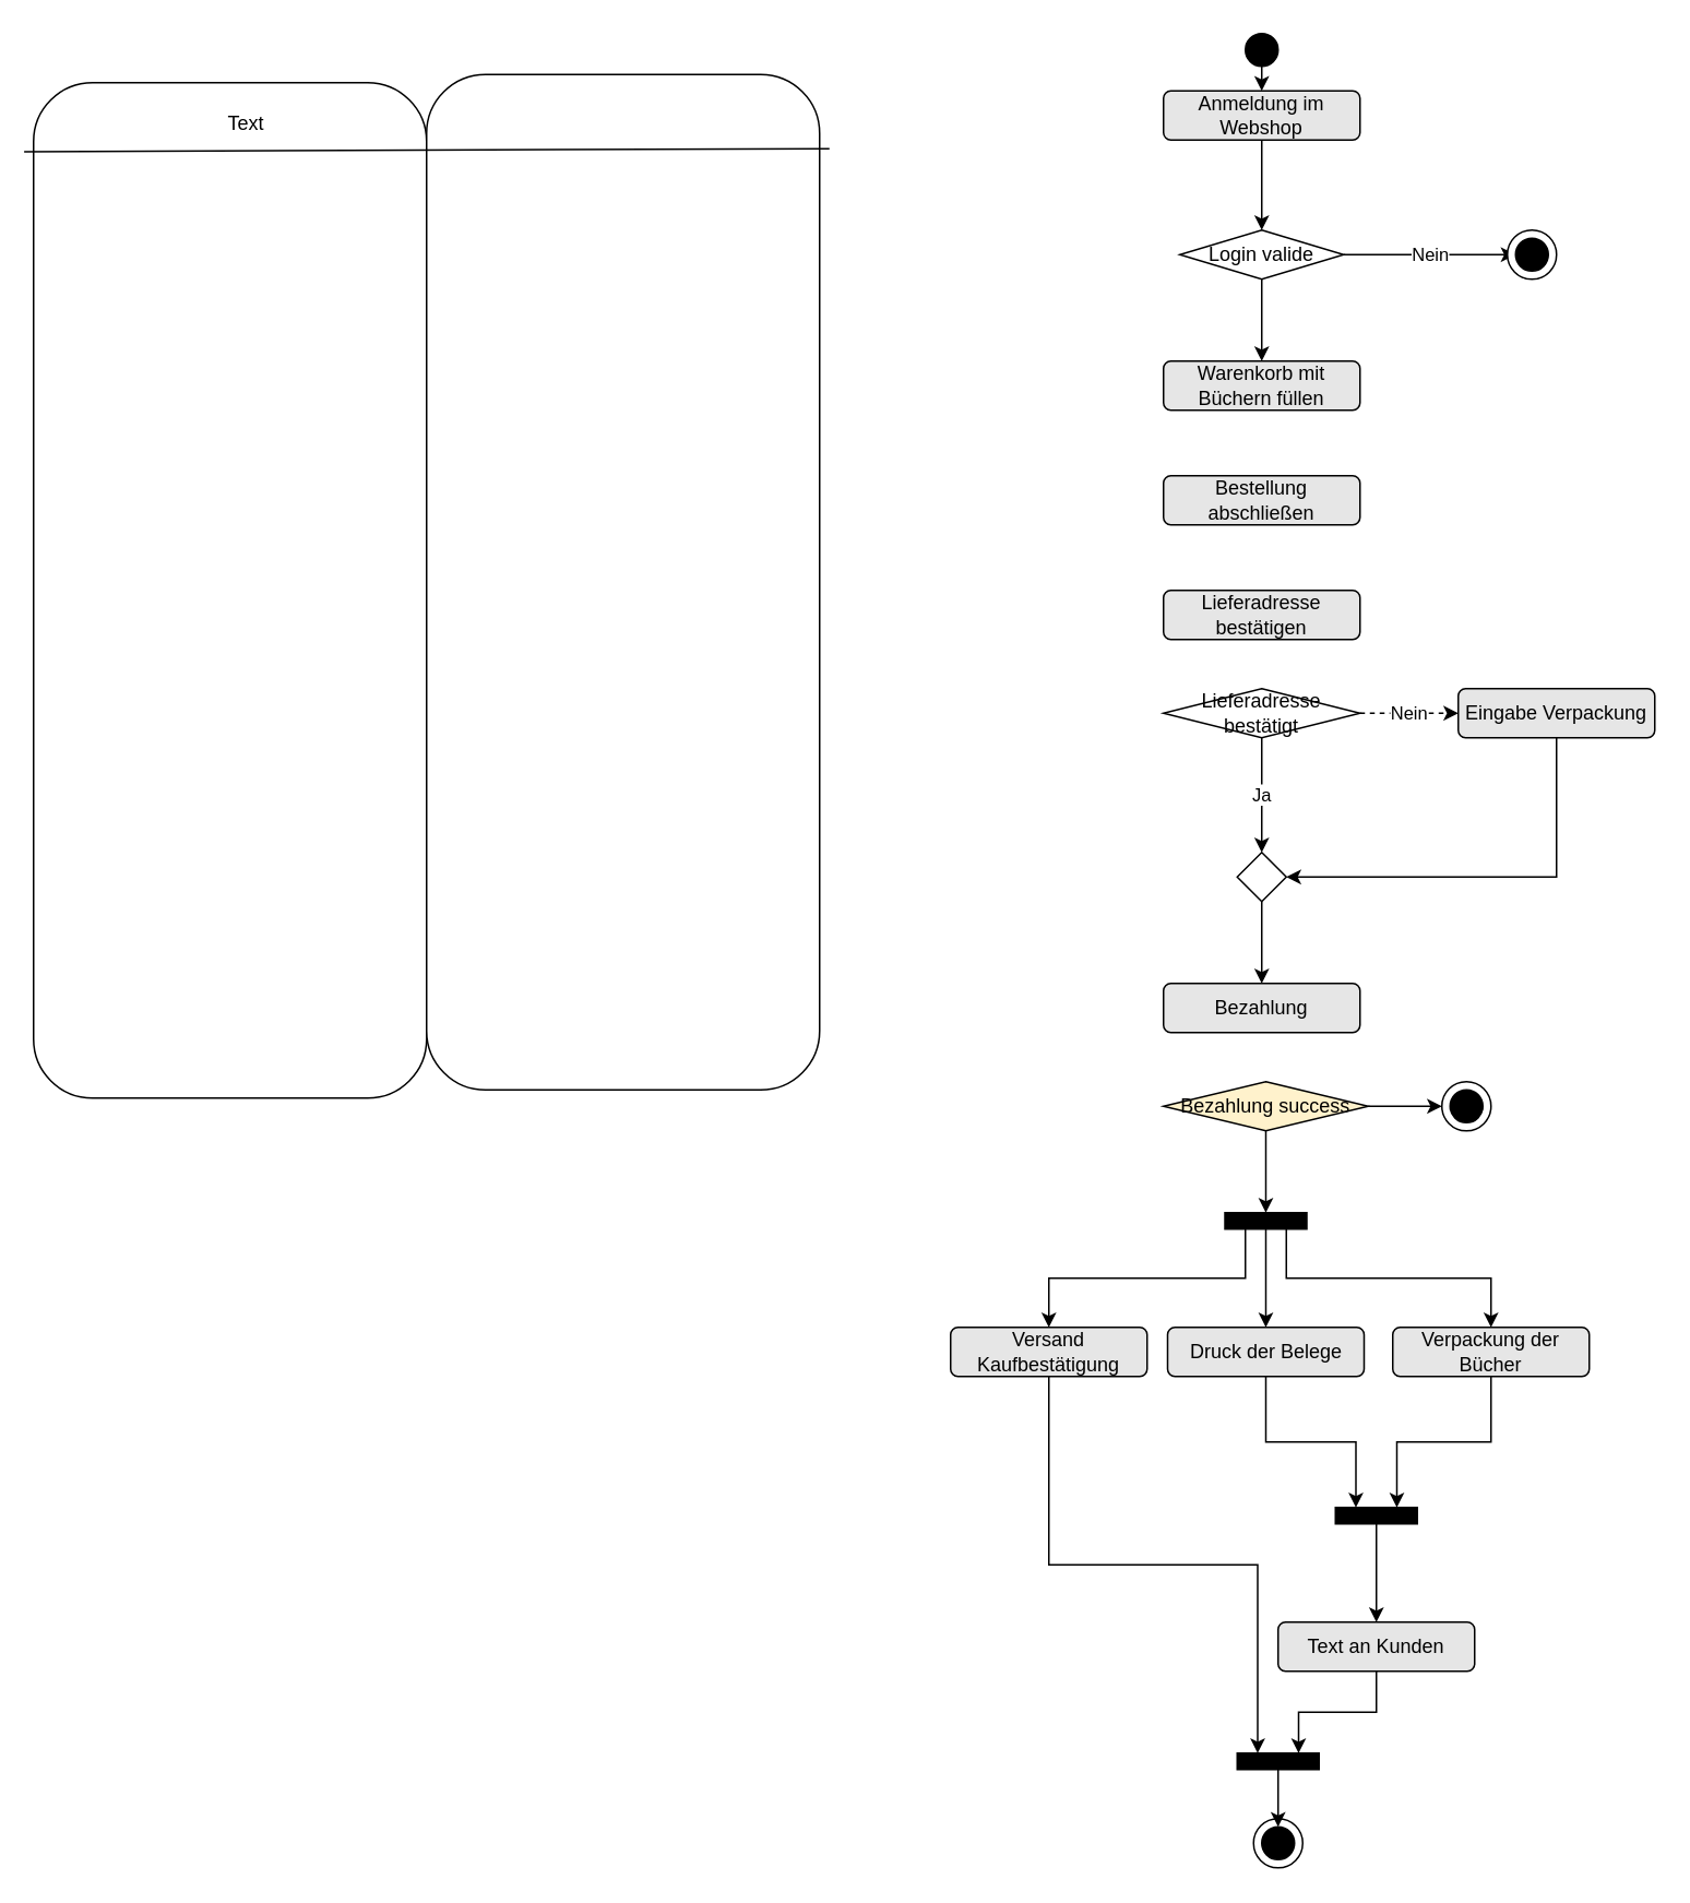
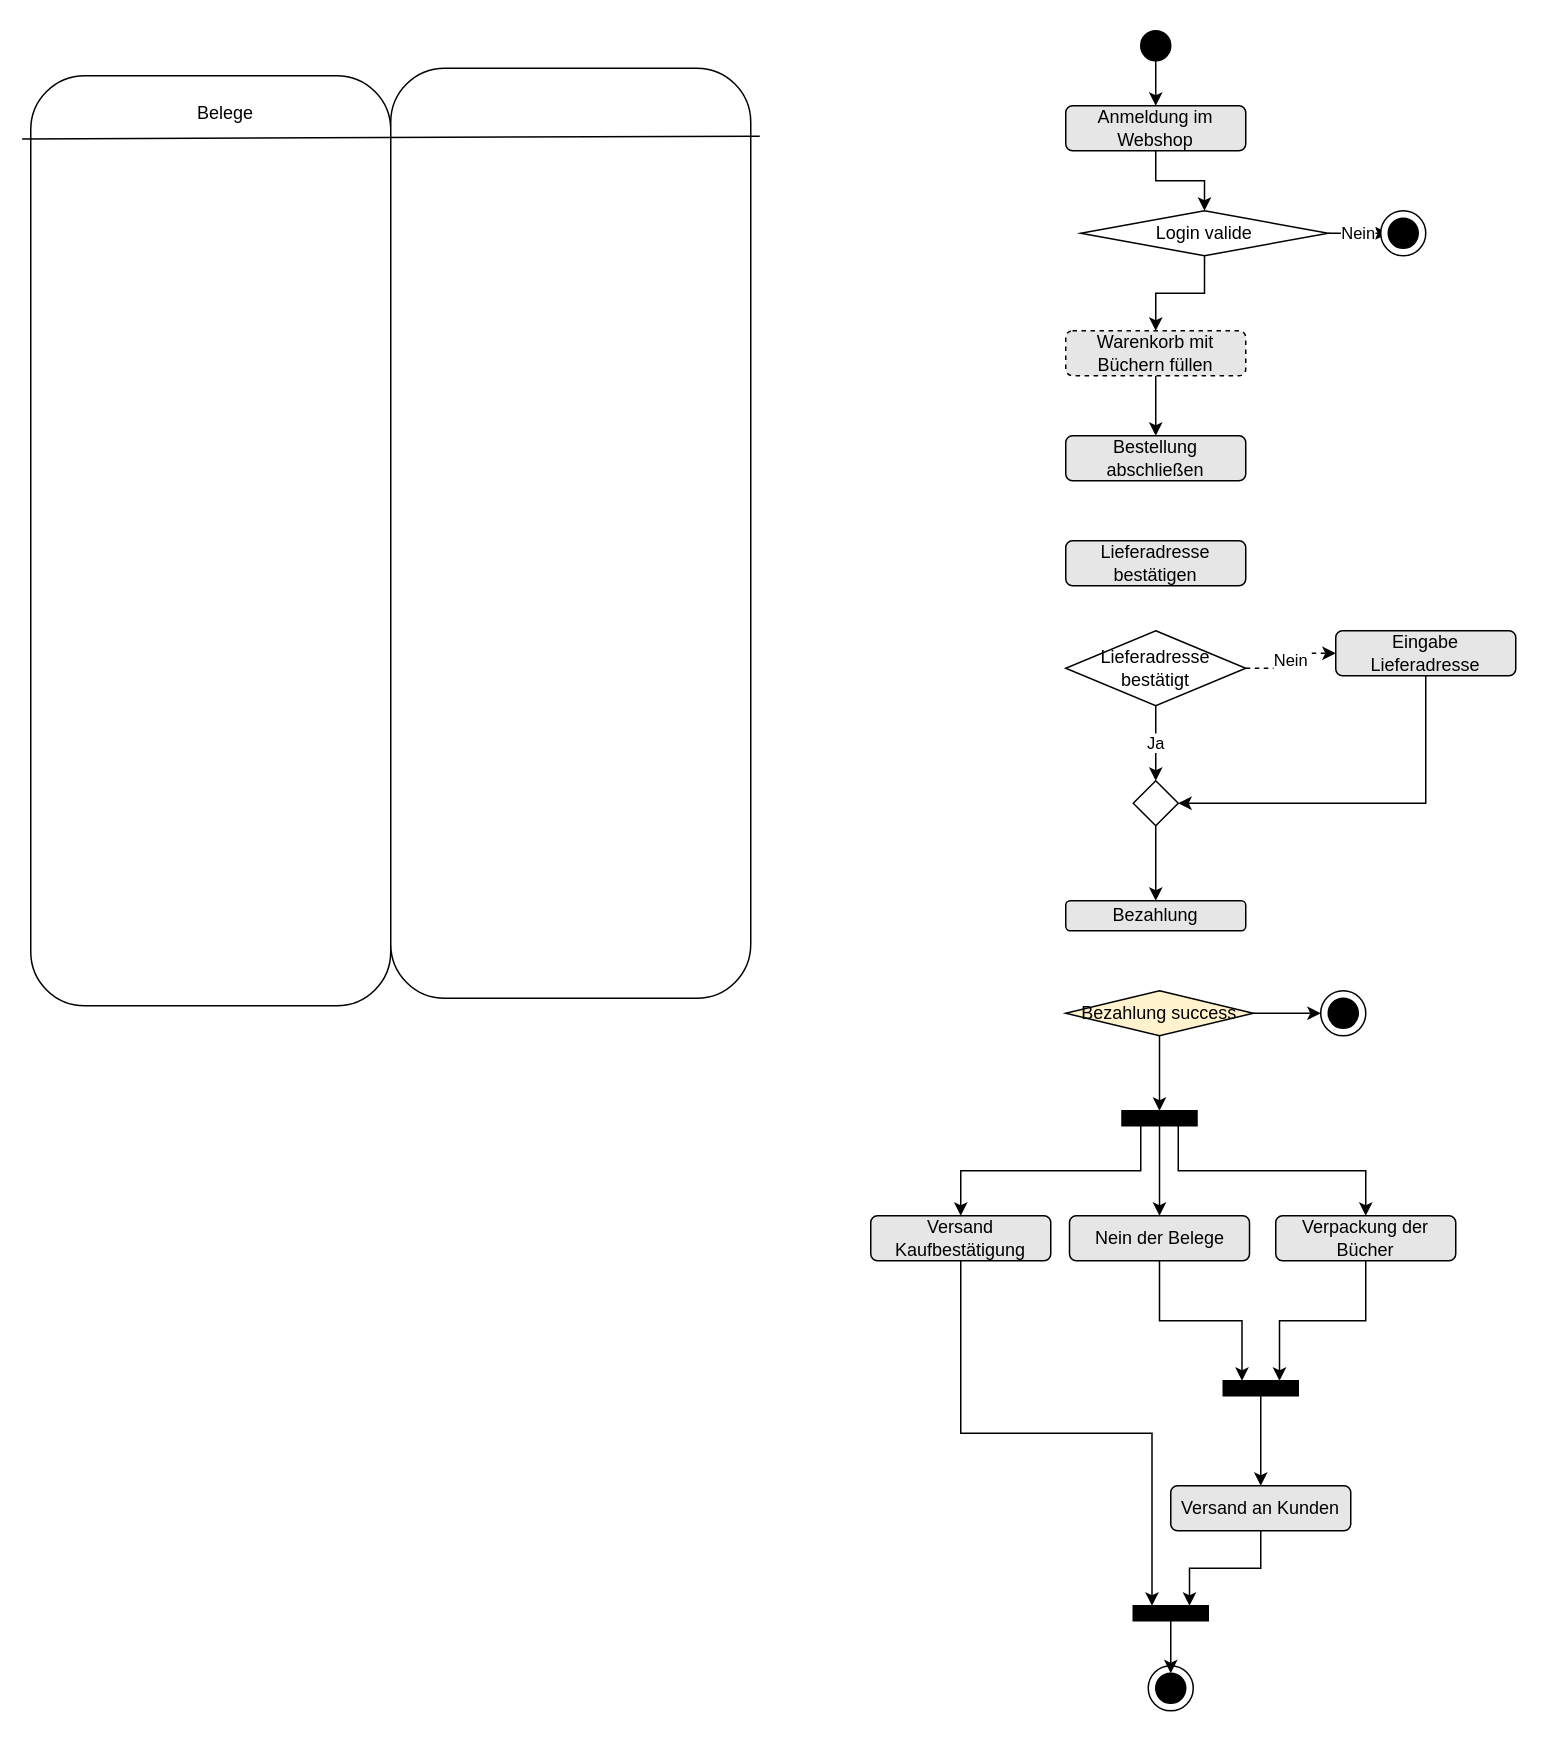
- <mxCell id="5" value="Anmeldung im Webshop" style="rounded=1;whiteSpace=wrap;html=1;fillColor=#E6E6E6;gradientColor=none;strokeWidth=1;perimeterSpacing=0;glass=0;" vertex="1" parent="1"><mxGeometry x="710" y="55" width="120" height="30" as="geometry" /></mxCell>
+ <mxCell id="5" value="Anmeldung im Webshop" style="rounded=1;whiteSpace=wrap;html=1;fillColor=#E6E6E6;gradientColor=none;strokeWidth=1;perimeterSpacing=0;glass=0;" vertex="1" parent="1"><mxGeometry x="710" y="70" width="120" height="30" as="geometry" /></mxCell>
- <mxCell id="49" value="Text" style="text;html=1;strokeColor=none;fillColor=none;align=center;verticalAlign=middle;whiteSpace=wrap;rounded=0;" vertex="1" parent="1"><mxGeometry x="120" y="60" width="60" height="30" as="geometry" /></mxCell>
+ <mxCell id="49" value="Belege" style="text;html=1;strokeColor=none;fillColor=none;align=center;verticalAlign=middle;whiteSpace=wrap;rounded=0;" vertex="1" parent="1"><mxGeometry x="120" y="60" width="60" height="30" as="geometry" /></mxCell>
- <mxCell id="8" value="Login valide" style="rhombus;whiteSpace=wrap;html=1;" vertex="1" parent="1"><mxGeometry x="720" y="140" width="100" height="30" as="geometry" /></mxCell>
+ <mxCell id="8" value="Login valide" style="rhombus;whiteSpace=wrap;html=1;" vertex="1" parent="1"><mxGeometry x="720" y="140" width="165" height="30" as="geometry" /></mxCell>
- <mxCell id="12" value="Warenkorb mit Büchern füllen" style="rounded=1;whiteSpace=wrap;html=1;fillColor=#E6E6E6;gradientColor=none;strokeWidth=1;perimeterSpacing=0;glass=0;" vertex="1" parent="1"><mxGeometry x="710" y="220" width="120" height="30" as="geometry" /></mxCell>
+ <mxCell id="12" value="Warenkorb mit Büchern füllen" style="rounded=1;whiteSpace=wrap;html=1;fillColor=#E6E6E6;gradientColor=none;strokeWidth=1;perimeterSpacing=0;glass=0;dashed=1;" vertex="1" parent="1"><mxGeometry x="710" y="220" width="120" height="30" as="geometry" /></mxCell>
+ <mxCell id="11" style="edgeStyle=orthogonalEdgeStyle;rounded=0;orthogonalLoop=1;jettySize=auto;html=1;exitX=0.5;exitY=1;exitDx=0;exitDy=0;entryX=0.5;entryY=0;entryDx=0;entryDy=0;" edge="1" parent="1" source="12" target="13"><mxGeometry relative="1" as="geometry" /></mxCell>
- <mxCell id="17" value="Lieferadresse bestätigt" style="rhombus;whiteSpace=wrap;html=1;" vertex="1" parent="1"><mxGeometry x="710" y="420" width="120" height="30" as="geometry" /></mxCell>
+ <mxCell id="17" value="Lieferadresse bestätigt" style="rhombus;whiteSpace=wrap;html=1;" vertex="1" parent="1"><mxGeometry x="710" y="420" width="120" height="50" as="geometry" /></mxCell>
- <mxCell id="19" value="Eingabe Verpackung" style="rounded=1;whiteSpace=wrap;html=1;fillColor=#E6E6E6;gradientColor=none;strokeWidth=1;perimeterSpacing=0;glass=0;" vertex="1" parent="1"><mxGeometry x="890" y="420" width="120" height="30" as="geometry" /></mxCell>
+ <mxCell id="19" value="Eingabe Lieferadresse" style="rounded=1;whiteSpace=wrap;html=1;fillColor=#E6E6E6;gradientColor=none;strokeWidth=1;perimeterSpacing=0;glass=0;" vertex="1" parent="1"><mxGeometry x="890" y="420" width="120" height="30" as="geometry" /></mxCell>
- <mxCell id="22" value="Bezahlung" style="rounded=1;whiteSpace=wrap;html=1;fillColor=#E6E6E6;gradientColor=none;strokeWidth=1;perimeterSpacing=0;glass=0;" vertex="1" parent="1"><mxGeometry x="710" y="600" width="120" height="30" as="geometry" /></mxCell>
+ <mxCell id="22" value="Bezahlung" style="rounded=1;whiteSpace=wrap;html=1;fillColor=#E6E6E6;gradientColor=none;strokeWidth=1;perimeterSpacing=0;glass=0;" vertex="1" parent="1"><mxGeometry x="710" y="600" width="120" height="20" as="geometry" /></mxCell>
- <mxCell id="35" value="Druck der Belege" style="rounded=1;whiteSpace=wrap;html=1;fillColor=#E6E6E6;gradientColor=none;strokeWidth=1;perimeterSpacing=0;glass=0;" vertex="1" parent="1"><mxGeometry x="712.5" y="810" width="120" height="30" as="geometry" /></mxCell>
+ <mxCell id="35" value="Nein der Belege" style="rounded=1;whiteSpace=wrap;html=1;fillColor=#E6E6E6;gradientColor=none;strokeWidth=1;perimeterSpacing=0;glass=0;" vertex="1" parent="1"><mxGeometry x="712.5" y="810" width="120" height="30" as="geometry" /></mxCell>
- <mxCell id="41" value="Text an Kunden" style="rounded=1;whiteSpace=wrap;html=1;fillColor=#E6E6E6;gradientColor=none;strokeWidth=1;perimeterSpacing=0;glass=0;" vertex="1" parent="1"><mxGeometry x="780" y="990" width="120" height="30" as="geometry" /></mxCell>
+ <mxCell id="41" value="Versand an Kunden" style="rounded=1;whiteSpace=wrap;html=1;fillColor=#E6E6E6;gradientColor=none;strokeWidth=1;perimeterSpacing=0;glass=0;" vertex="1" parent="1"><mxGeometry x="780" y="990" width="120" height="30" as="geometry" /></mxCell>
